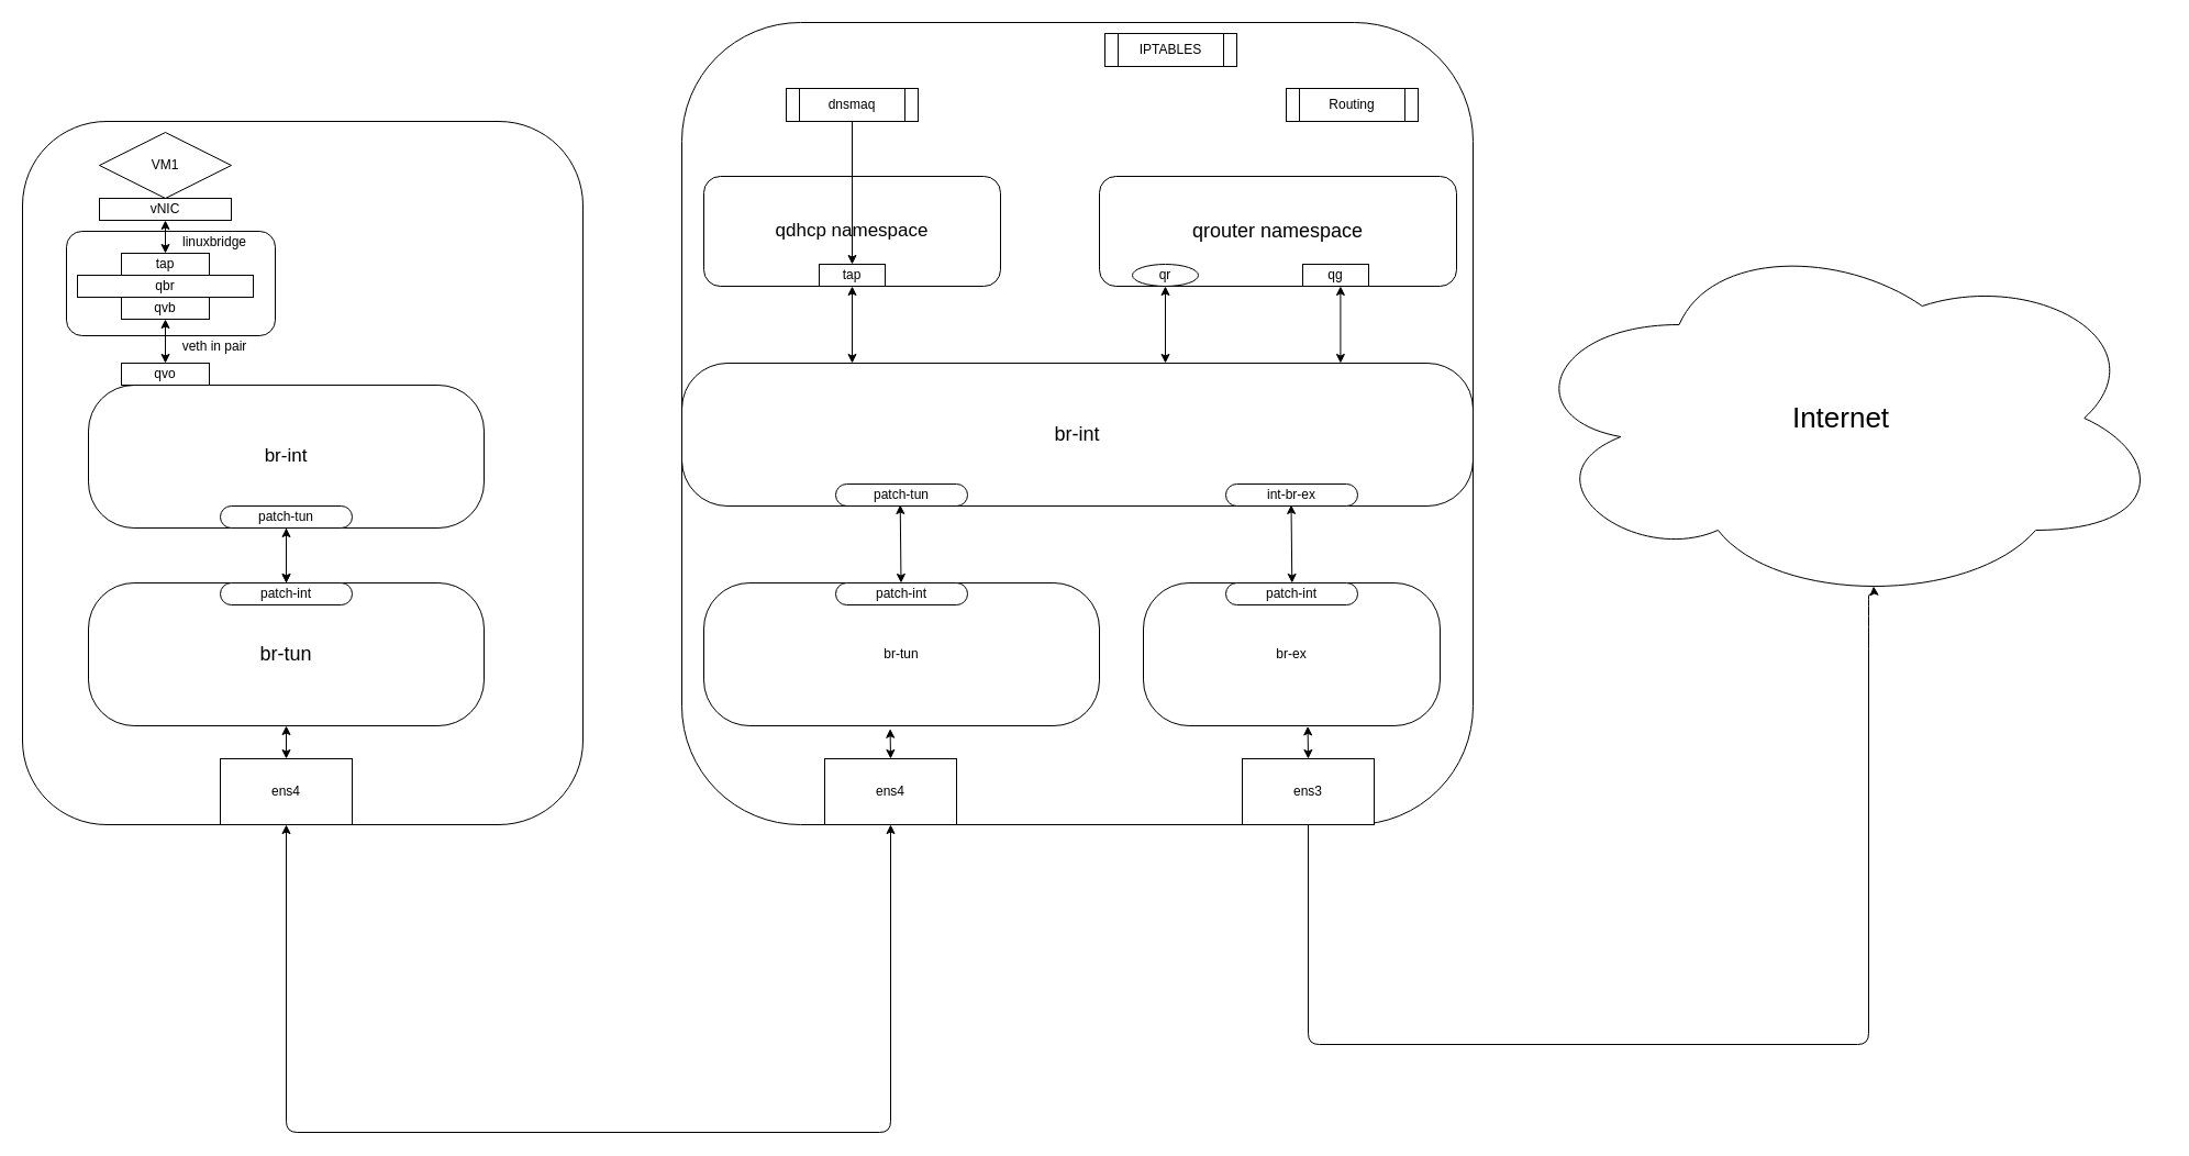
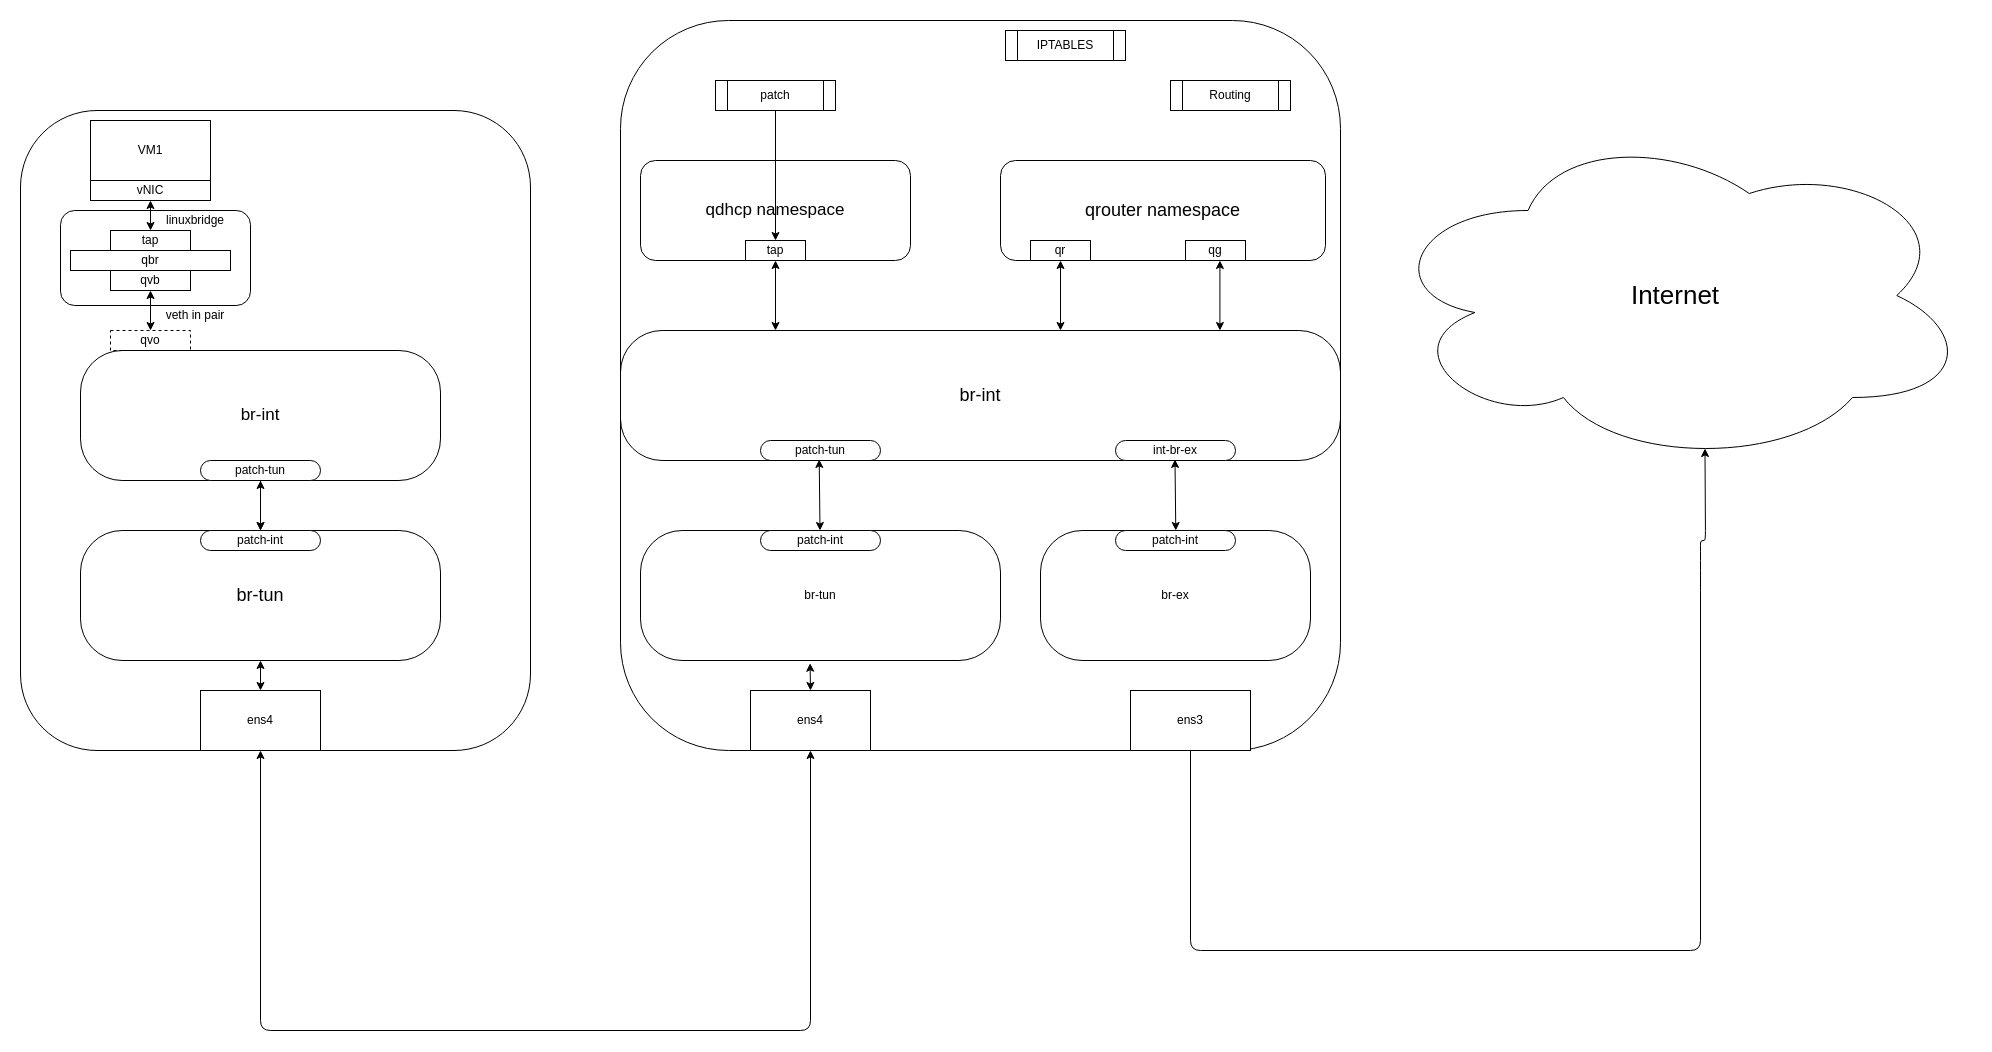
- <mxCell id="40" value="dnsmaq" style="shape=process;whiteSpace=wrap;html=1;backgroundOutline=1;fillColor=#ffffff;" vertex="1" parent="1"><mxGeometry x="715" y="80" width="120" height="30" as="geometry" /></mxCell>
+ <mxCell id="40" value="patch" style="shape=process;whiteSpace=wrap;html=1;backgroundOutline=1;fillColor=#ffffff;" vertex="1" parent="1"><mxGeometry x="715" y="80" width="120" height="30" as="geometry" /></mxCell>
- <mxCell id="3" value="VM1" style="rhombus;whiteSpace=wrap;html=1;" vertex="1" parent="1"><mxGeometry x="90" y="120" width="120" height="60" as="geometry" /></mxCell>
+ <mxCell id="3" value="VM1" style="rounded=0;whiteSpace=wrap;html=1;" vertex="1" parent="1"><mxGeometry x="90" y="120" width="120" height="60" as="geometry" /></mxCell>
- <mxCell id="37" value="qr" style="ellipse;whiteSpace=wrap;html=1;fillColor=#ffffff;" vertex="1" parent="1"><mxGeometry x="1030" y="240" width="60" height="20" as="geometry" /></mxCell>
+ <mxCell id="37" value="qr" style="rounded=0;whiteSpace=wrap;html=1;fillColor=#ffffff;" vertex="1" parent="1"><mxGeometry x="1030" y="240" width="60" height="20" as="geometry" /></mxCell>
- <mxCell id="12" value="qvo" style="rounded=0;whiteSpace=wrap;html=1;" vertex="1" parent="1"><mxGeometry x="110" y="330" width="80" height="20" as="geometry" /></mxCell>
+ <mxCell id="12" value="qvo" style="rounded=0;whiteSpace=wrap;html=1;dashed=1;" vertex="1" parent="1"><mxGeometry x="110" y="330" width="80" height="20" as="geometry" /></mxCell>
- <mxCell id="33" value="&lt;font style=&quot;font-size: 26px&quot;&gt;Internet&lt;/font&gt;" style="ellipse;shape=cloud;whiteSpace=wrap;html=1;fillColor=#ffffff;" vertex="1" parent="1"><mxGeometry x="1380" y="210" width="590" height="340" as="geometry" /></mxCell>
+ <mxCell id="33" value="&lt;font style=&quot;font-size: 26px&quot;&gt;Internet&lt;/font&gt;" style="ellipse;shape=cloud;whiteSpace=wrap;html=1;fillColor=#ffffff;" vertex="1" parent="1"><mxGeometry x="1380" y="125" width="590" height="340" as="geometry" /></mxCell>
- <mxCell id="47" value="" style="endArrow=classic;startArrow=classic;html=1;exitX=0.5;exitY=0;exitDx=0;exitDy=0;entryX=0.554;entryY=1.003;entryDx=0;entryDy=0;entryPerimeter=0;" edge="1" parent="1" source="32" target="28"><mxGeometry width="50" height="50" relative="1" as="geometry"><mxPoint x="470" y="660" as="sourcePoint" /><mxPoint x="520" y="610" as="targetPoint" /></mxGeometry></mxCell>
